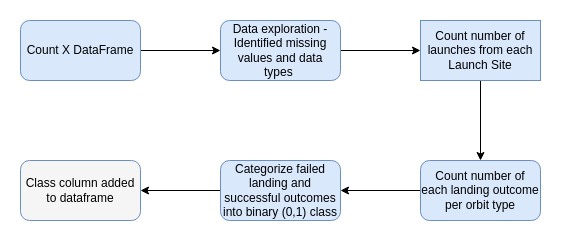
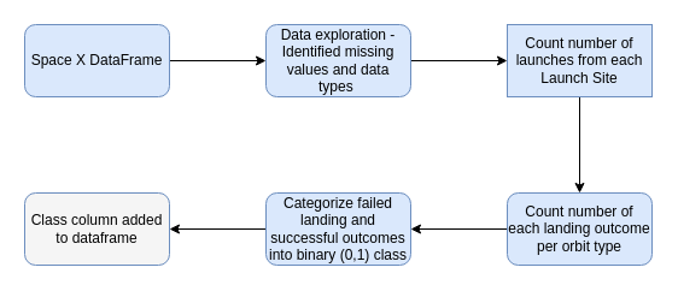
- <mxCell id="3" value="Count X DataFrame" style="rounded=1;whiteSpace=wrap;html=1;fillColor=#dae8fc;strokeColor=#6c8ebf;" parent="1" vertex="1"><mxGeometry x="20" y="20" width="120" height="60" as="geometry" /></mxCell>
+ <mxCell id="3" value="Space X DataFrame" style="rounded=1;whiteSpace=wrap;html=1;fillColor=#dae8fc;strokeColor=#6c8ebf;" parent="1" vertex="1"><mxGeometry x="20" y="20" width="120" height="60" as="geometry" /></mxCell>
